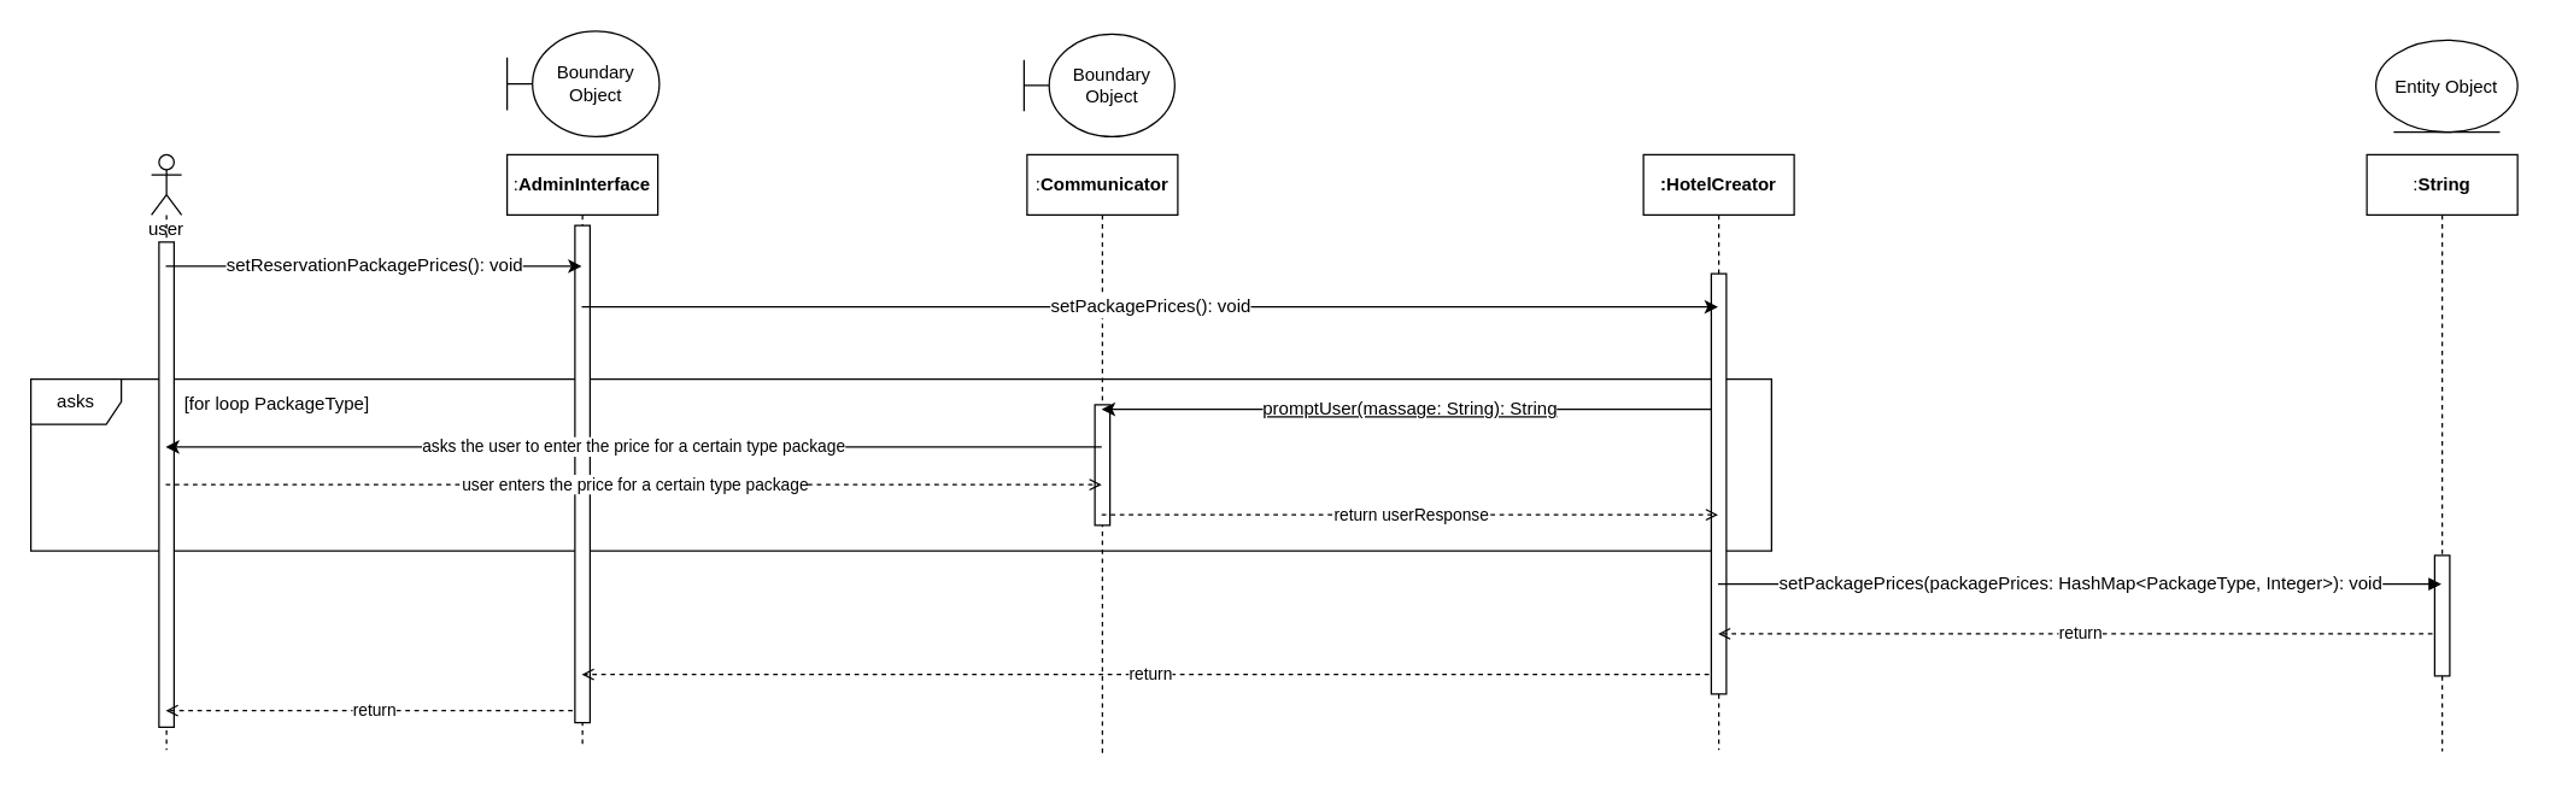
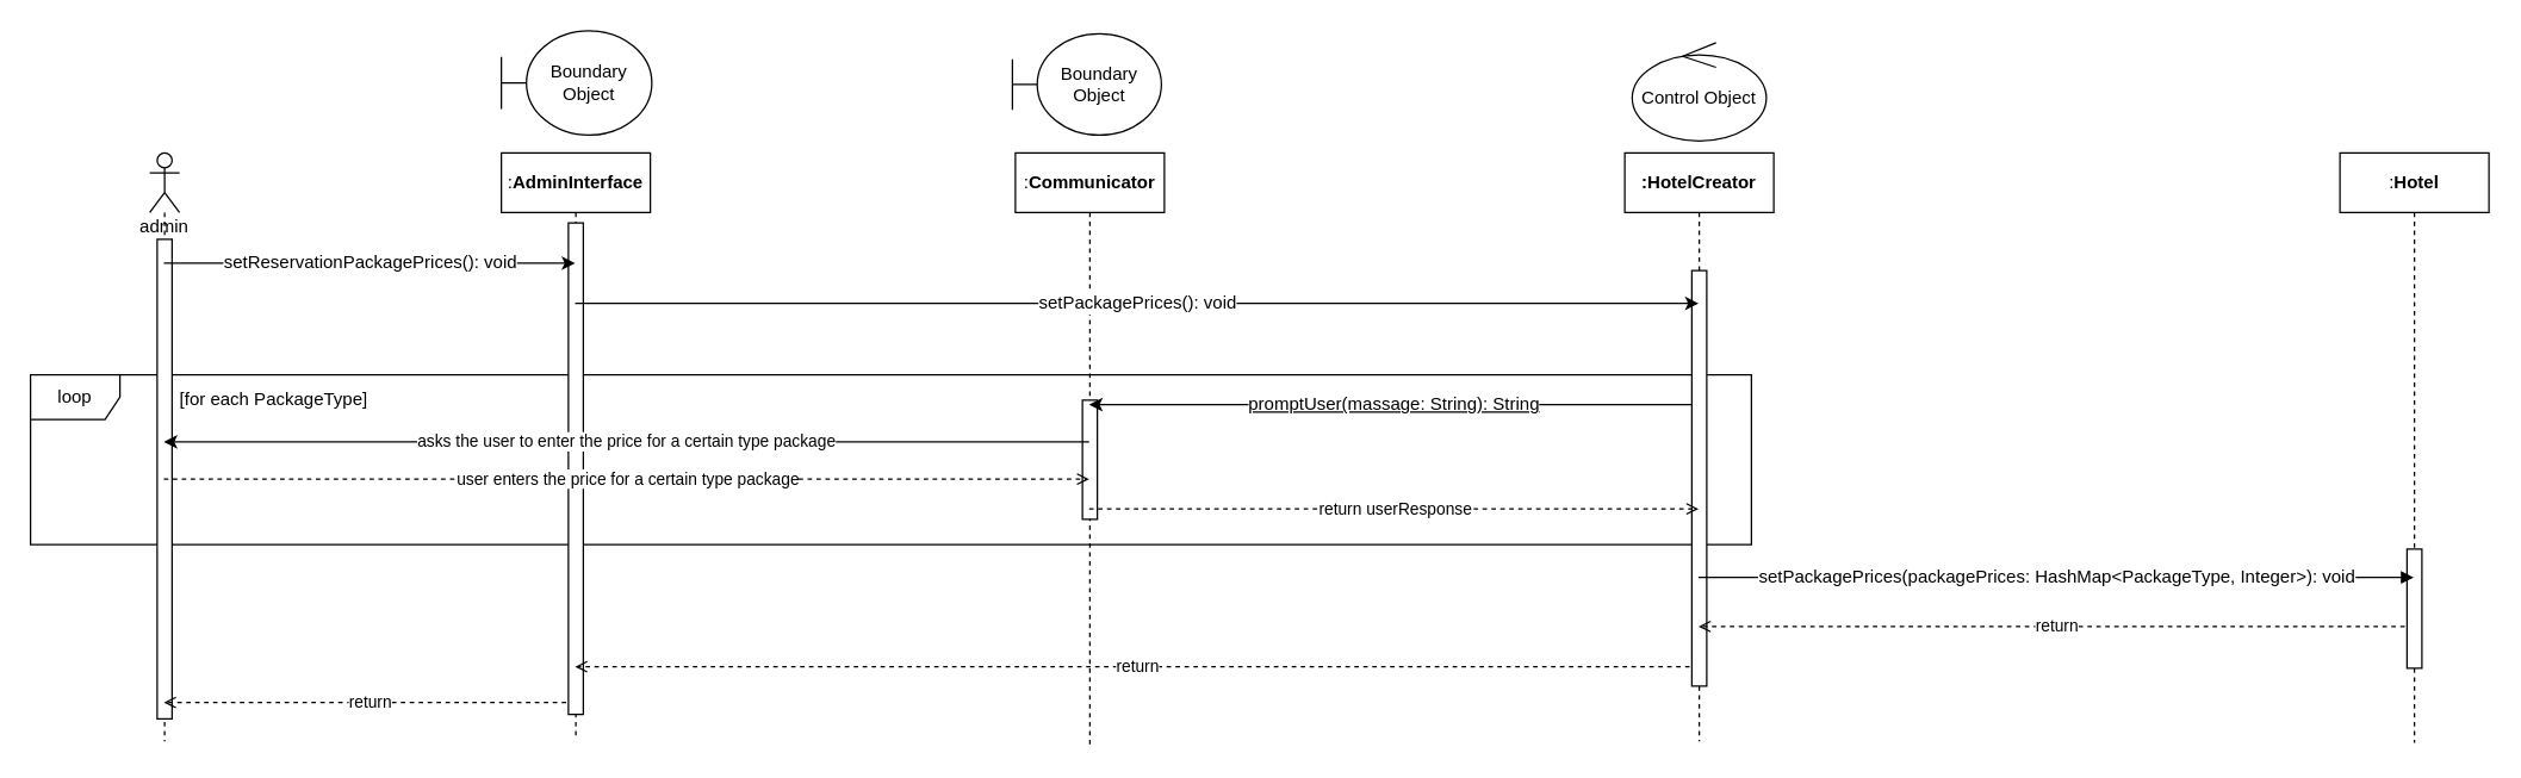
- <mxCell id="28" value="Entity Object" style="ellipse;shape=umlEntity;whiteSpace=wrap;html=1;" parent="1" vertex="1"><mxGeometry x="1576" y="26" width="94" height="61" as="geometry" /></mxCell>
+ <mxCell id="27" value="Control Object" style="ellipse;shape=umlControl;whiteSpace=wrap;html=1;" parent="1" vertex="1"><mxGeometry x="1095" y="28" width="90" height="66" as="geometry" /></mxCell>
- <mxCell id="18" value=":&lt;span style=&quot;font-weight: 700;&quot;&gt;String&lt;/span&gt;" style="shape=umlLifeline;perimeter=lifelinePerimeter;whiteSpace=wrap;html=1;container=1;collapsible=0;recursiveResize=0;outlineConnect=0;" parent="1" vertex="1"><mxGeometry x="1570" y="102" width="100" height="396" as="geometry" /></mxCell>
+ <mxCell id="18" value=":&lt;span style=&quot;font-weight: 700;&quot;&gt;Hotel&lt;/span&gt;" style="shape=umlLifeline;perimeter=lifelinePerimeter;whiteSpace=wrap;html=1;container=1;collapsible=0;recursiveResize=0;outlineConnect=0;" parent="1" vertex="1"><mxGeometry x="1570" y="102" width="100" height="396" as="geometry" /></mxCell>
- <mxCell id="7" value="user" style="shape=umlLifeline;participant=umlActor;perimeter=lifelinePerimeter;whiteSpace=wrap;html=1;container=1;collapsible=0;recursiveResize=0;verticalAlign=top;spacingTop=36;outlineConnect=0;" parent="1" vertex="1"><mxGeometry x="100" y="102" width="20" height="395" as="geometry" /></mxCell>
+ <mxCell id="7" value="admin" style="shape=umlLifeline;participant=umlActor;perimeter=lifelinePerimeter;whiteSpace=wrap;html=1;container=1;collapsible=0;recursiveResize=0;verticalAlign=top;spacingTop=36;outlineConnect=0;" parent="1" vertex="1"><mxGeometry x="100" y="102" width="20" height="395" as="geometry" /></mxCell>
- <mxCell id="4" value="asks" style="shape=umlFrame;whiteSpace=wrap;html=1;" parent="3" vertex="1"><mxGeometry width="1155" height="114" as="geometry" /></mxCell>
+ <mxCell id="4" value="loop" style="shape=umlFrame;whiteSpace=wrap;html=1;" parent="3" vertex="1"><mxGeometry width="1155" height="114" as="geometry" /></mxCell>
- <mxCell id="5" value="[for loop PackageType]" style="text;html=1;align=center;verticalAlign=middle;resizable=0;points=[];autosize=1;strokeColor=none;fillColor=none;" parent="3" vertex="1"><mxGeometry x="90.865" y="3.99" width="144" height="26" as="geometry" /></mxCell>
+ <mxCell id="5" value="[for each PackageType]" style="text;html=1;align=center;verticalAlign=middle;resizable=0;points=[];autosize=1;strokeColor=none;fillColor=none;" parent="3" vertex="1"><mxGeometry x="90.865" y="3.99" width="144" height="26" as="geometry" /></mxCell>
